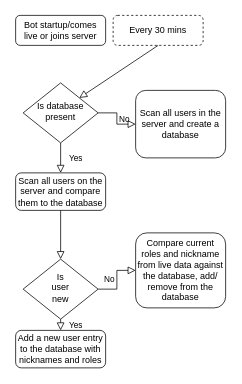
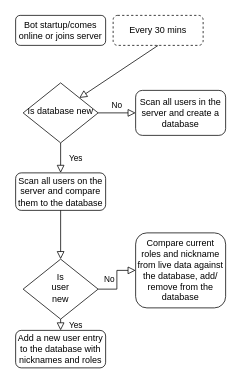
- <mxCell id="2" value="Bot startup/comes live or joins server" style="rounded=1;whiteSpace=wrap;html=1;fontSize=12;glass=0;strokeWidth=1;shadow=0;" vertex="1" parent="1"><mxGeometry x="20" y="20" width="120" height="40" as="geometry" /></mxCell>
+ <mxCell id="2" value="Bot startup/comes online or joins server" style="rounded=1;whiteSpace=wrap;html=1;fontSize=12;glass=0;strokeWidth=1;shadow=0;" vertex="1" parent="1"><mxGeometry x="20" y="20" width="120" height="40" as="geometry" /></mxCell>
- <mxCell id="5" value="Is database present" style="rhombus;whiteSpace=wrap;html=1;shadow=0;fontFamily=Helvetica;fontSize=12;align=center;strokeWidth=1;spacing=6;spacingTop=-4;" vertex="1" parent="1"><mxGeometry x="30" y="110" width="100" height="80" as="geometry" /></mxCell>
+ <mxCell id="5" value="Is database new" style="rhombus;whiteSpace=wrap;html=1;shadow=0;fontFamily=Helvetica;fontSize=12;align=center;strokeWidth=1;spacing=6;spacingTop=-4;" vertex="1" parent="1"><mxGeometry x="30" y="110" width="100" height="80" as="geometry" /></mxCell>
- <mxCell id="6" value="Scan all users in the server and create a database" style="rounded=1;whiteSpace=wrap;html=1;fontSize=12;glass=0;strokeWidth=1;shadow=0;" vertex="1" parent="1"><mxGeometry x="180" y="120" width="120" height="90" as="geometry" /></mxCell>
+ <mxCell id="6" value="Scan all users in the server and create a database" style="rounded=1;whiteSpace=wrap;html=1;fontSize=12;glass=0;strokeWidth=1;shadow=0;" vertex="1" parent="1"><mxGeometry x="180" y="120" width="120" height="60" as="geometry" /></mxCell>
